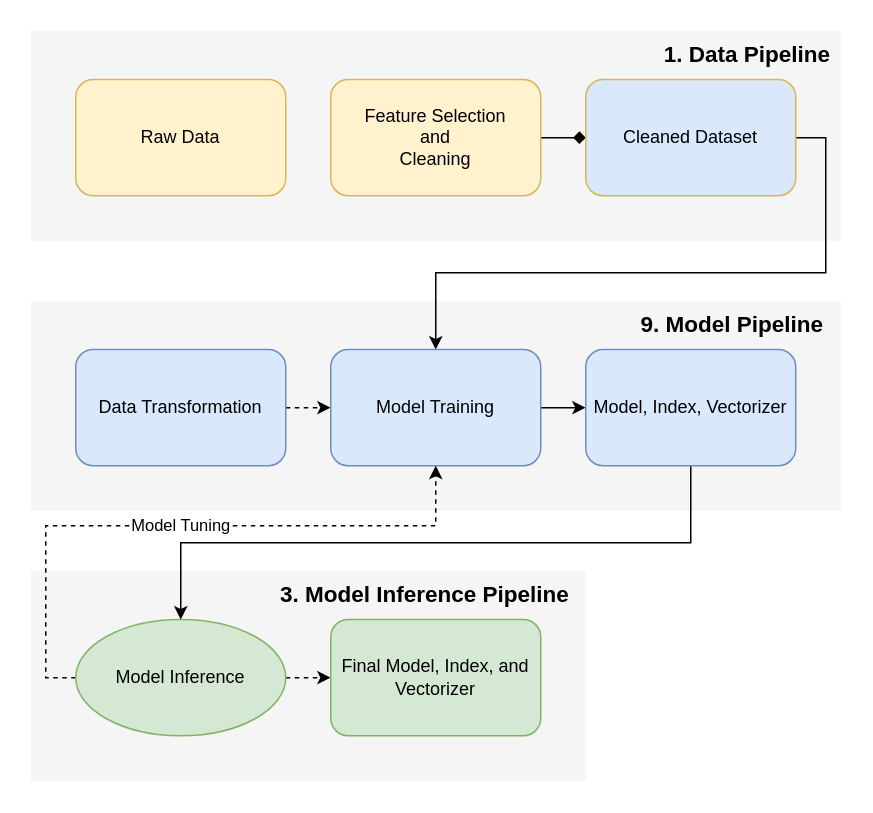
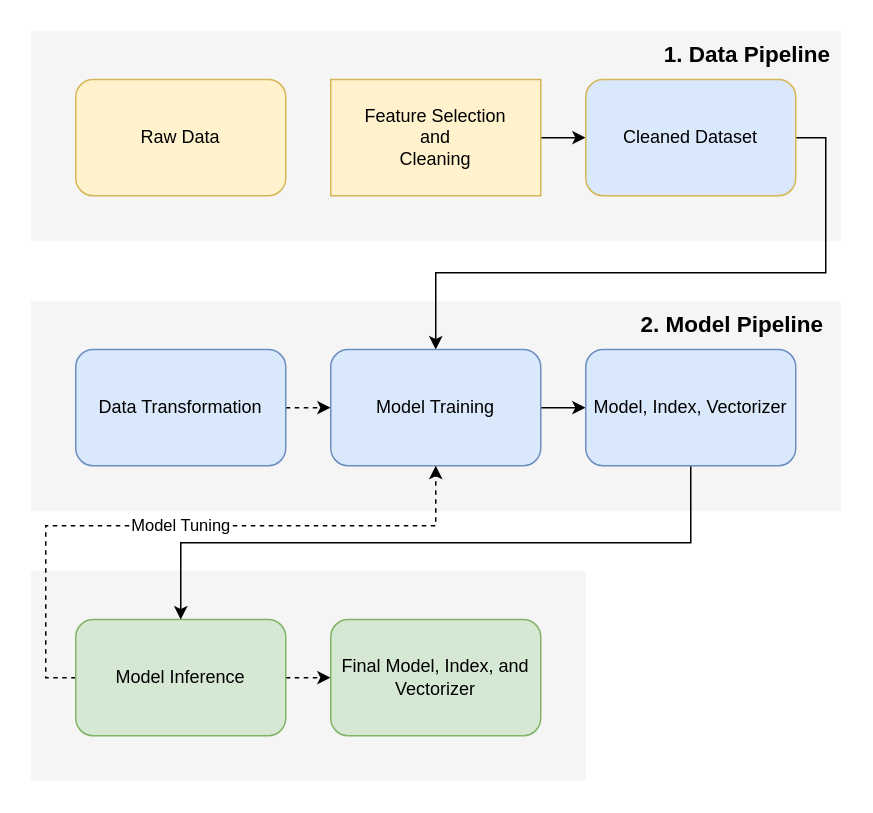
- <mxCell id="6" value="Feature Selection&lt;br&gt;and&lt;br&gt;Cleaning" style="rounded=1;whiteSpace=wrap;html=1;fillColor=#fff2cc;strokeColor=#d6b656;" vertex="1" parent="1"><mxGeometry x="220" y="52.5" width="140" height="77.5" as="geometry" /></mxCell>
+ <mxCell id="6" value="Feature Selection&lt;br&gt;and&lt;br&gt;Cleaning" style="whiteSpace=wrap;html=1;fillColor=#fff2cc;strokeColor=#d6b656;rounded=0;" vertex="1" parent="1"><mxGeometry x="220" y="52.5" width="140" height="77.5" as="geometry" /></mxCell>
- <mxCell id="5" style="edgeStyle=orthogonalEdgeStyle;rounded=0;orthogonalLoop=1;jettySize=auto;html=1;exitX=1;exitY=0.5;exitDx=0;exitDy=0;entryX=0;entryY=0.5;entryDx=0;entryDy=0;endArrow=diamond;" edge="1" parent="1" source="6" target="8"><mxGeometry relative="1" as="geometry" /></mxCell>
+ <mxCell id="5" style="edgeStyle=orthogonalEdgeStyle;rounded=0;orthogonalLoop=1;jettySize=auto;html=1;exitX=1;exitY=0.5;exitDx=0;exitDy=0;entryX=0;entryY=0.5;entryDx=0;entryDy=0;" edge="1" parent="1" source="6" target="8"><mxGeometry relative="1" as="geometry" /></mxCell>
- <mxCell id="21" value="9. Model Pipeline&amp;nbsp;" style="text;html=1;strokeColor=none;fillColor=none;align=center;verticalAlign=middle;whiteSpace=wrap;rounded=0;fontStyle=1;fontSize=15;" vertex="1" parent="1"><mxGeometry x="420" y="200" width="140" height="30" as="geometry" /></mxCell>
+ <mxCell id="21" value="2. Model Pipeline&amp;nbsp;" style="text;html=1;strokeColor=none;fillColor=none;align=center;verticalAlign=middle;whiteSpace=wrap;rounded=0;fontStyle=1;fontSize=15;" vertex="1" parent="1"><mxGeometry x="420" y="200" width="140" height="30" as="geometry" /></mxCell>
- <mxCell id="20" value="3. Model Inference Pipeline&amp;nbsp;" style="text;html=1;strokeColor=none;fillColor=none;align=center;verticalAlign=middle;whiteSpace=wrap;rounded=0;fontStyle=1;fontSize=15;" vertex="1" parent="1"><mxGeometry x="180" y="380" width="210" height="30" as="geometry" /></mxCell>
- <mxCell id="16" value="Model Inference" style="ellipse;whiteSpace=wrap;html=1;fillColor=#d5e8d4;strokeColor=#82b366;" vertex="1" parent="1"><mxGeometry x="50" y="412.5" width="140" height="77.5" as="geometry" /></mxCell>
+ <mxCell id="16" value="Model Inference" style="rounded=1;whiteSpace=wrap;html=1;fillColor=#d5e8d4;strokeColor=#82b366;" vertex="1" parent="1"><mxGeometry x="50" y="412.5" width="140" height="77.5" as="geometry" /></mxCell>
